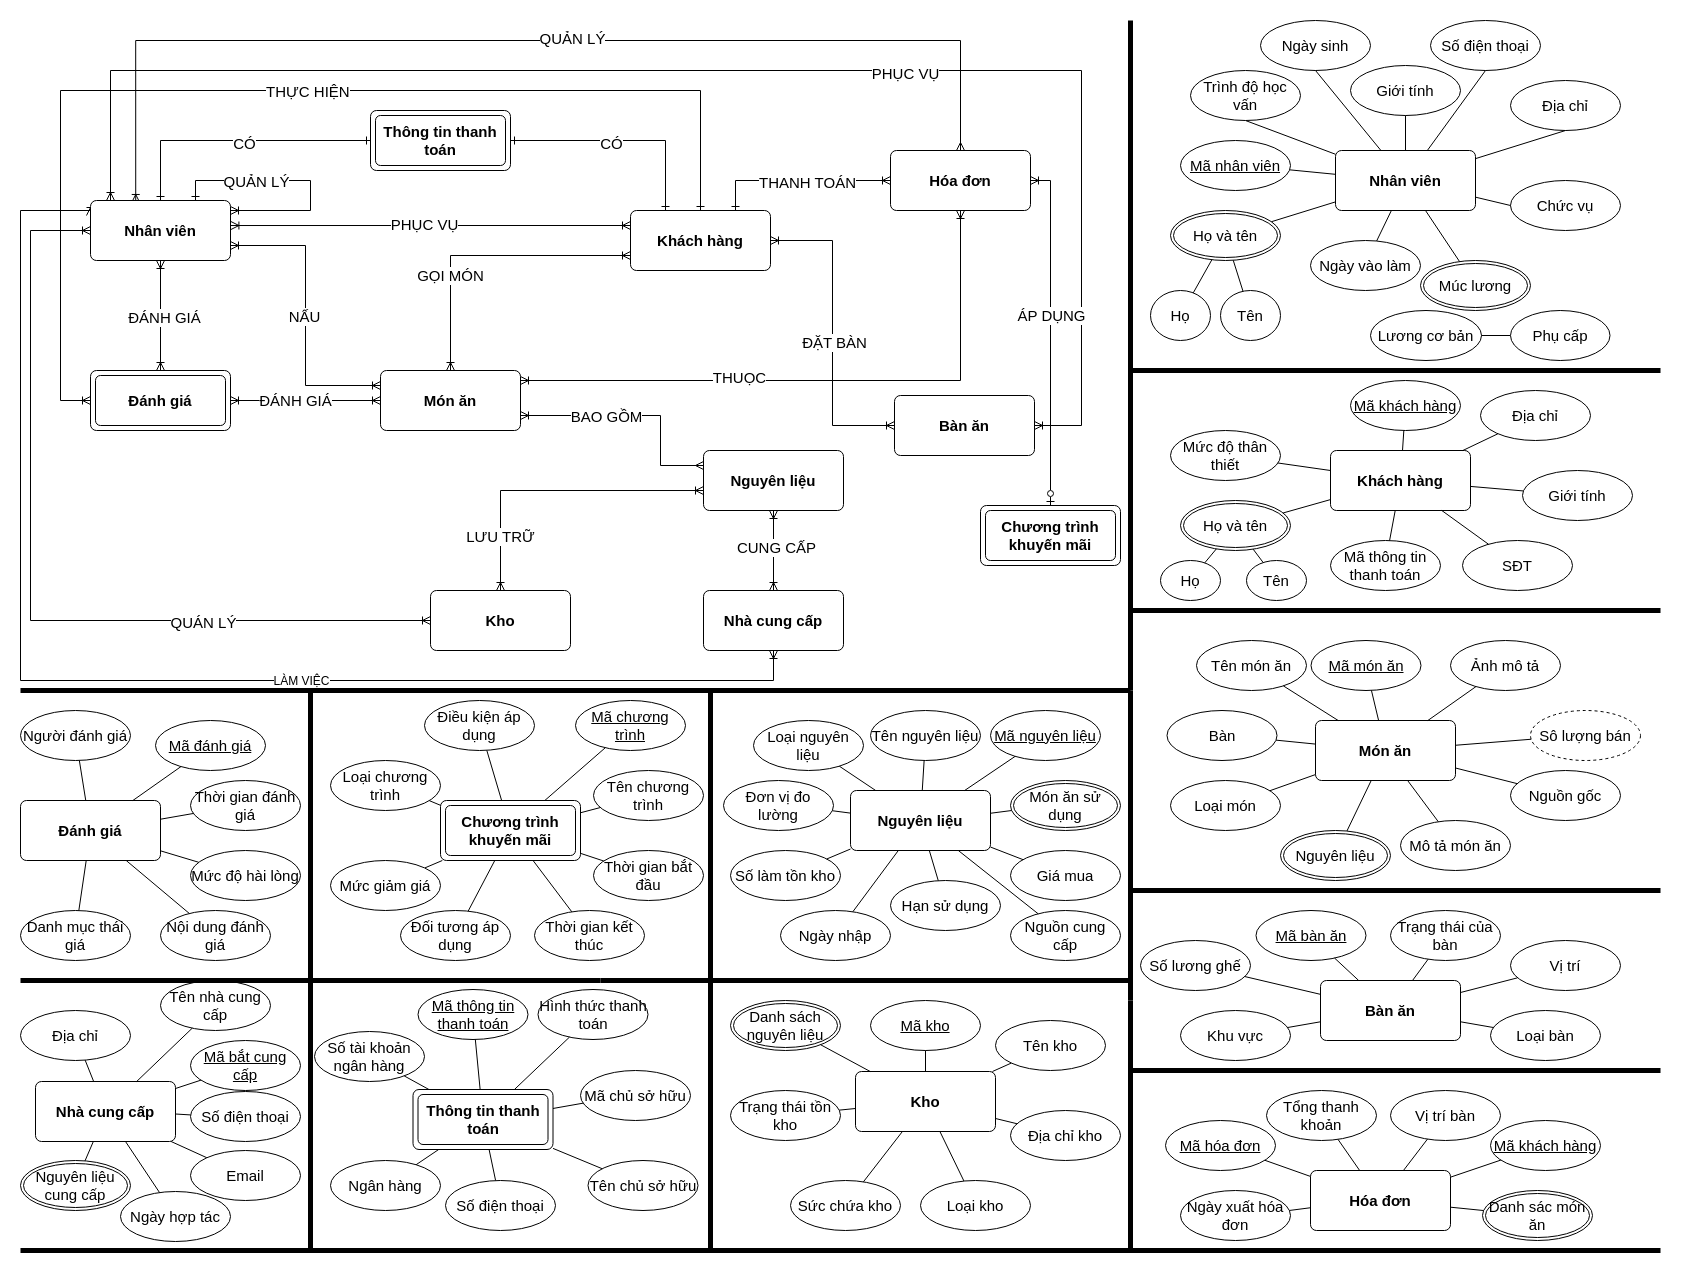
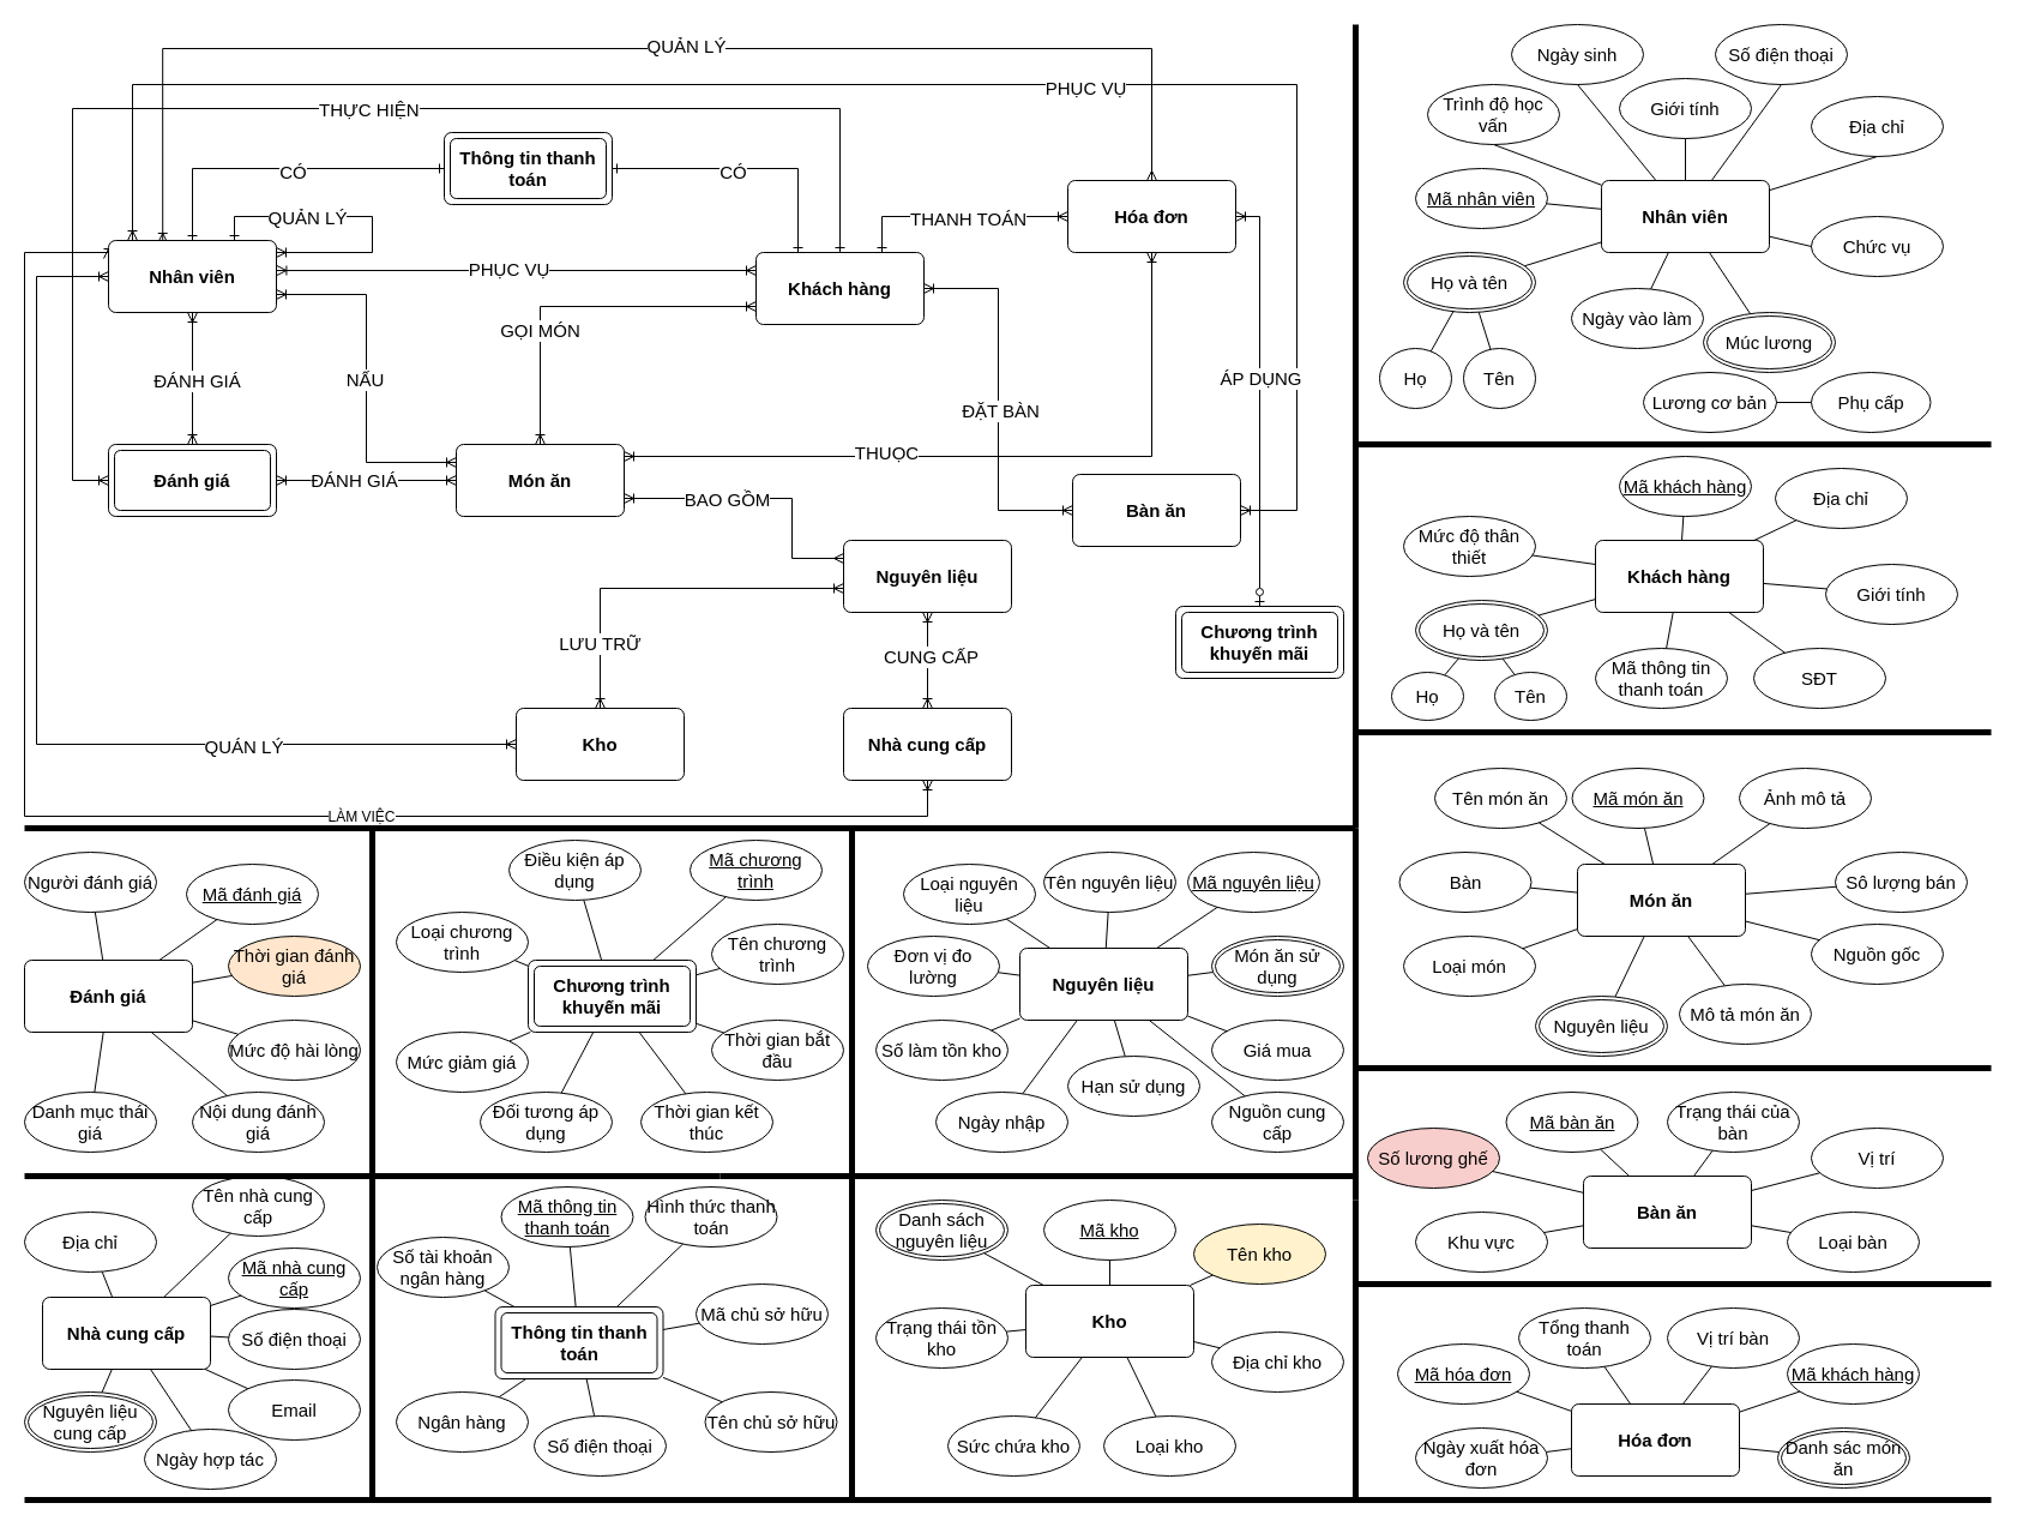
- <mxCell id="107" value="Sô lượng bán" style="ellipse;whiteSpace=wrap;html=1;fontSize=15;dashed=1;" vertex="1" parent="1"><mxGeometry x="1530" y="710" width="110" height="50" as="geometry" /></mxCell>
+ <mxCell id="107" value="Sô lượng bán" style="ellipse;whiteSpace=wrap;html=1;fontSize=15;" vertex="1" parent="1"><mxGeometry x="1530" y="710" width="110" height="50" as="geometry" /></mxCell>
- <mxCell id="230" value="Thời gian đánh giá" style="ellipse;whiteSpace=wrap;html=1;fontSize=15;" vertex="1" parent="1"><mxGeometry x="190" y="780" width="110" height="50" as="geometry" /></mxCell>
+ <mxCell id="230" value="Thời gian đánh giá" style="ellipse;whiteSpace=wrap;html=1;fontSize=15;fillColor=#ffe6cc;" vertex="1" parent="1"><mxGeometry x="190" y="780" width="110" height="50" as="geometry" /></mxCell>
- <mxCell id="134" value="Số lương ghế" style="ellipse;whiteSpace=wrap;html=1;fontSize=15;" vertex="1" parent="1"><mxGeometry x="1140" y="940" width="110" height="50" as="geometry" /></mxCell>
+ <mxCell id="134" value="Số lương ghế" style="ellipse;whiteSpace=wrap;html=1;fontSize=15;fillColor=#f8cecc;" vertex="1" parent="1"><mxGeometry x="1140" y="940" width="110" height="50" as="geometry" /></mxCell>
- <mxCell id="217" value="Tên kho" style="ellipse;whiteSpace=wrap;html=1;fontSize=15;" vertex="1" parent="1"><mxGeometry x="995" y="1020" width="110" height="50" as="geometry" /></mxCell>
+ <mxCell id="217" value="Tên kho" style="ellipse;whiteSpace=wrap;html=1;fontSize=15;fillColor=#fff2cc;" vertex="1" parent="1"><mxGeometry x="995" y="1020" width="110" height="50" as="geometry" /></mxCell>
- <mxCell id="194" value="&lt;u style=&quot;font-size: 15px;&quot;&gt;Mã bắt cung cấp&lt;/u&gt;" style="ellipse;whiteSpace=wrap;html=1;fontSize=15;" vertex="1" parent="1"><mxGeometry x="190" y="1040" width="110" height="50" as="geometry" /></mxCell>
+ <mxCell id="194" value="&lt;u style=&quot;font-size: 15px;&quot;&gt;Mã nhà cung cấp&lt;/u&gt;" style="ellipse;whiteSpace=wrap;html=1;fontSize=15;" vertex="1" parent="1"><mxGeometry x="190" y="1040" width="110" height="50" as="geometry" /></mxCell>
- <mxCell id="141" value="Tổng thanh khoản" style="ellipse;whiteSpace=wrap;html=1;fontSize=15;" vertex="1" parent="1"><mxGeometry x="1266" y="1090" width="110" height="50" as="geometry" /></mxCell>
+ <mxCell id="141" value="Tổng thanh toán" style="ellipse;whiteSpace=wrap;html=1;fontSize=15;" vertex="1" parent="1"><mxGeometry x="1266" y="1090" width="110" height="50" as="geometry" /></mxCell>
